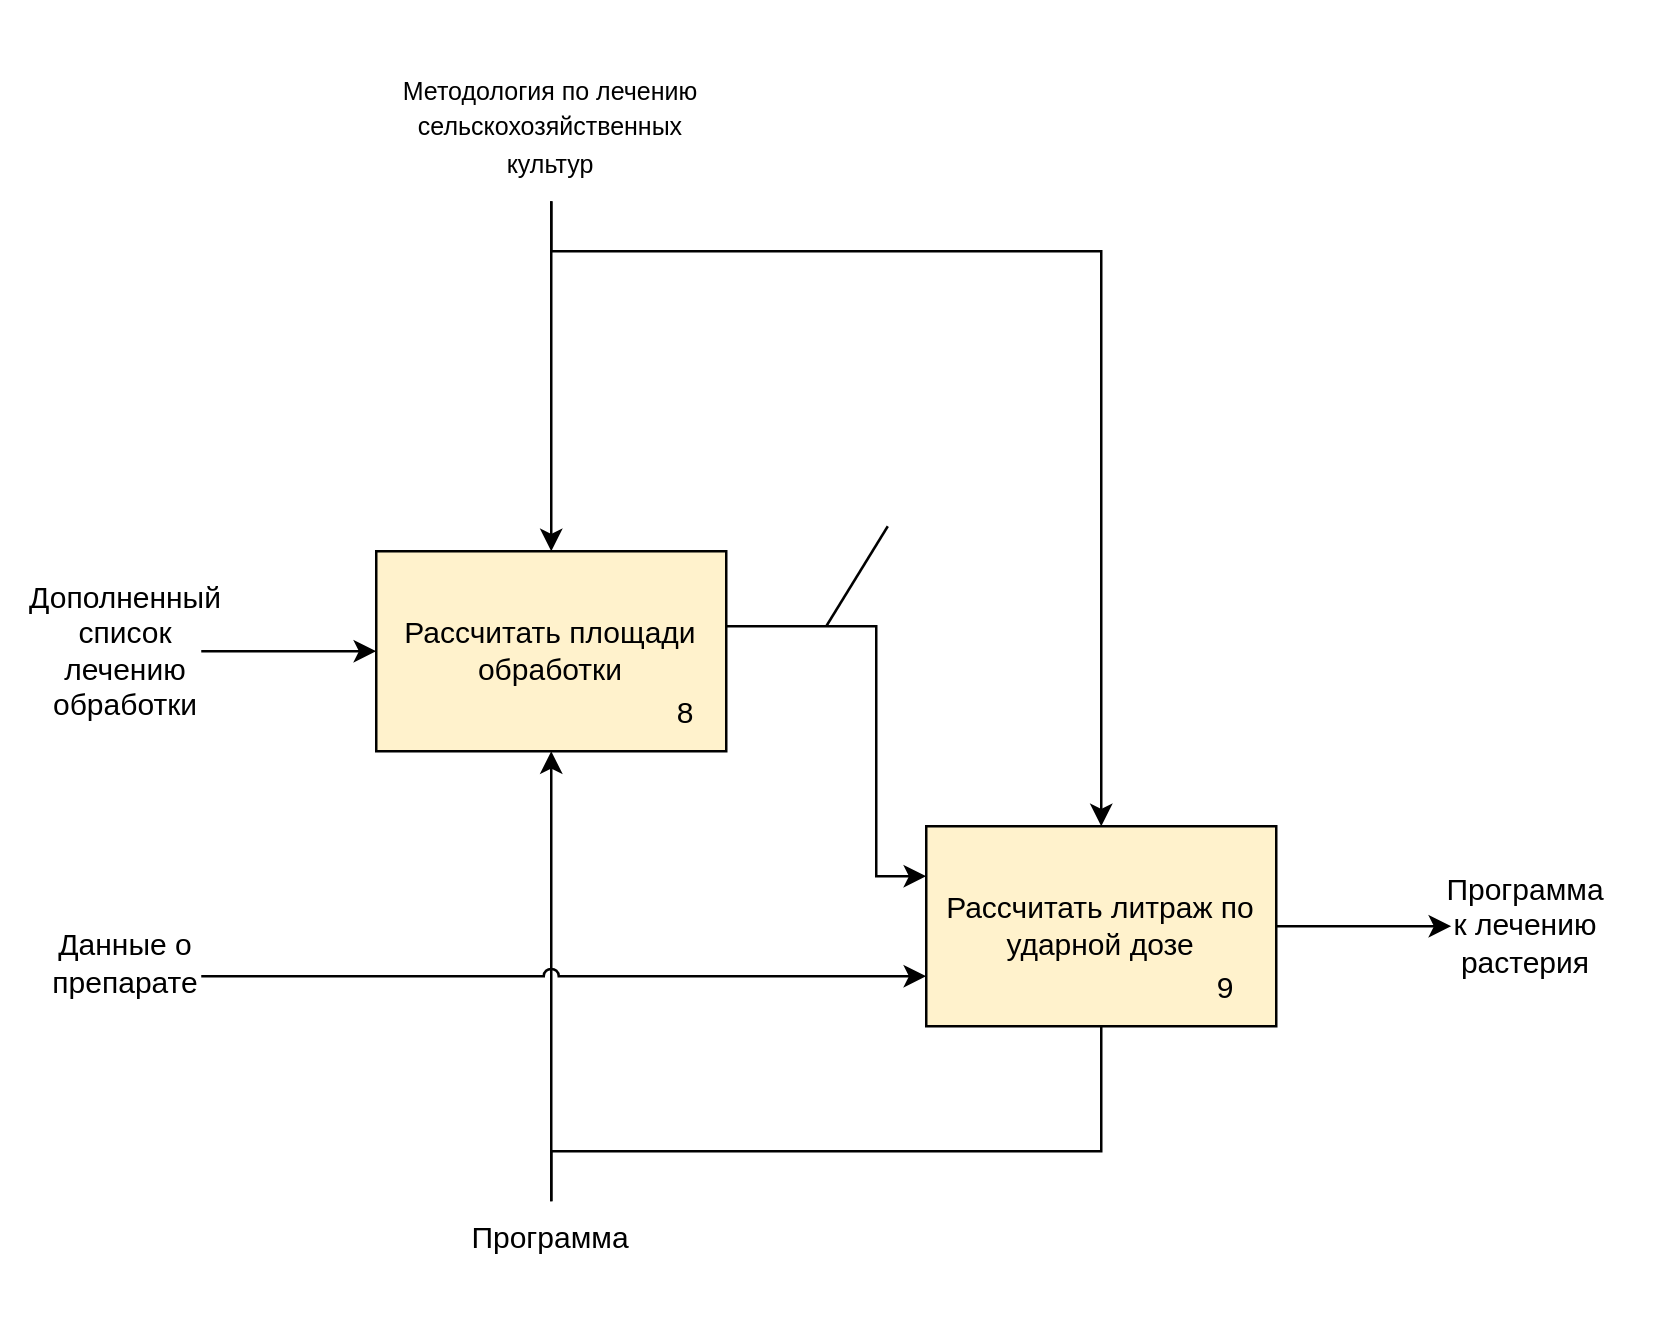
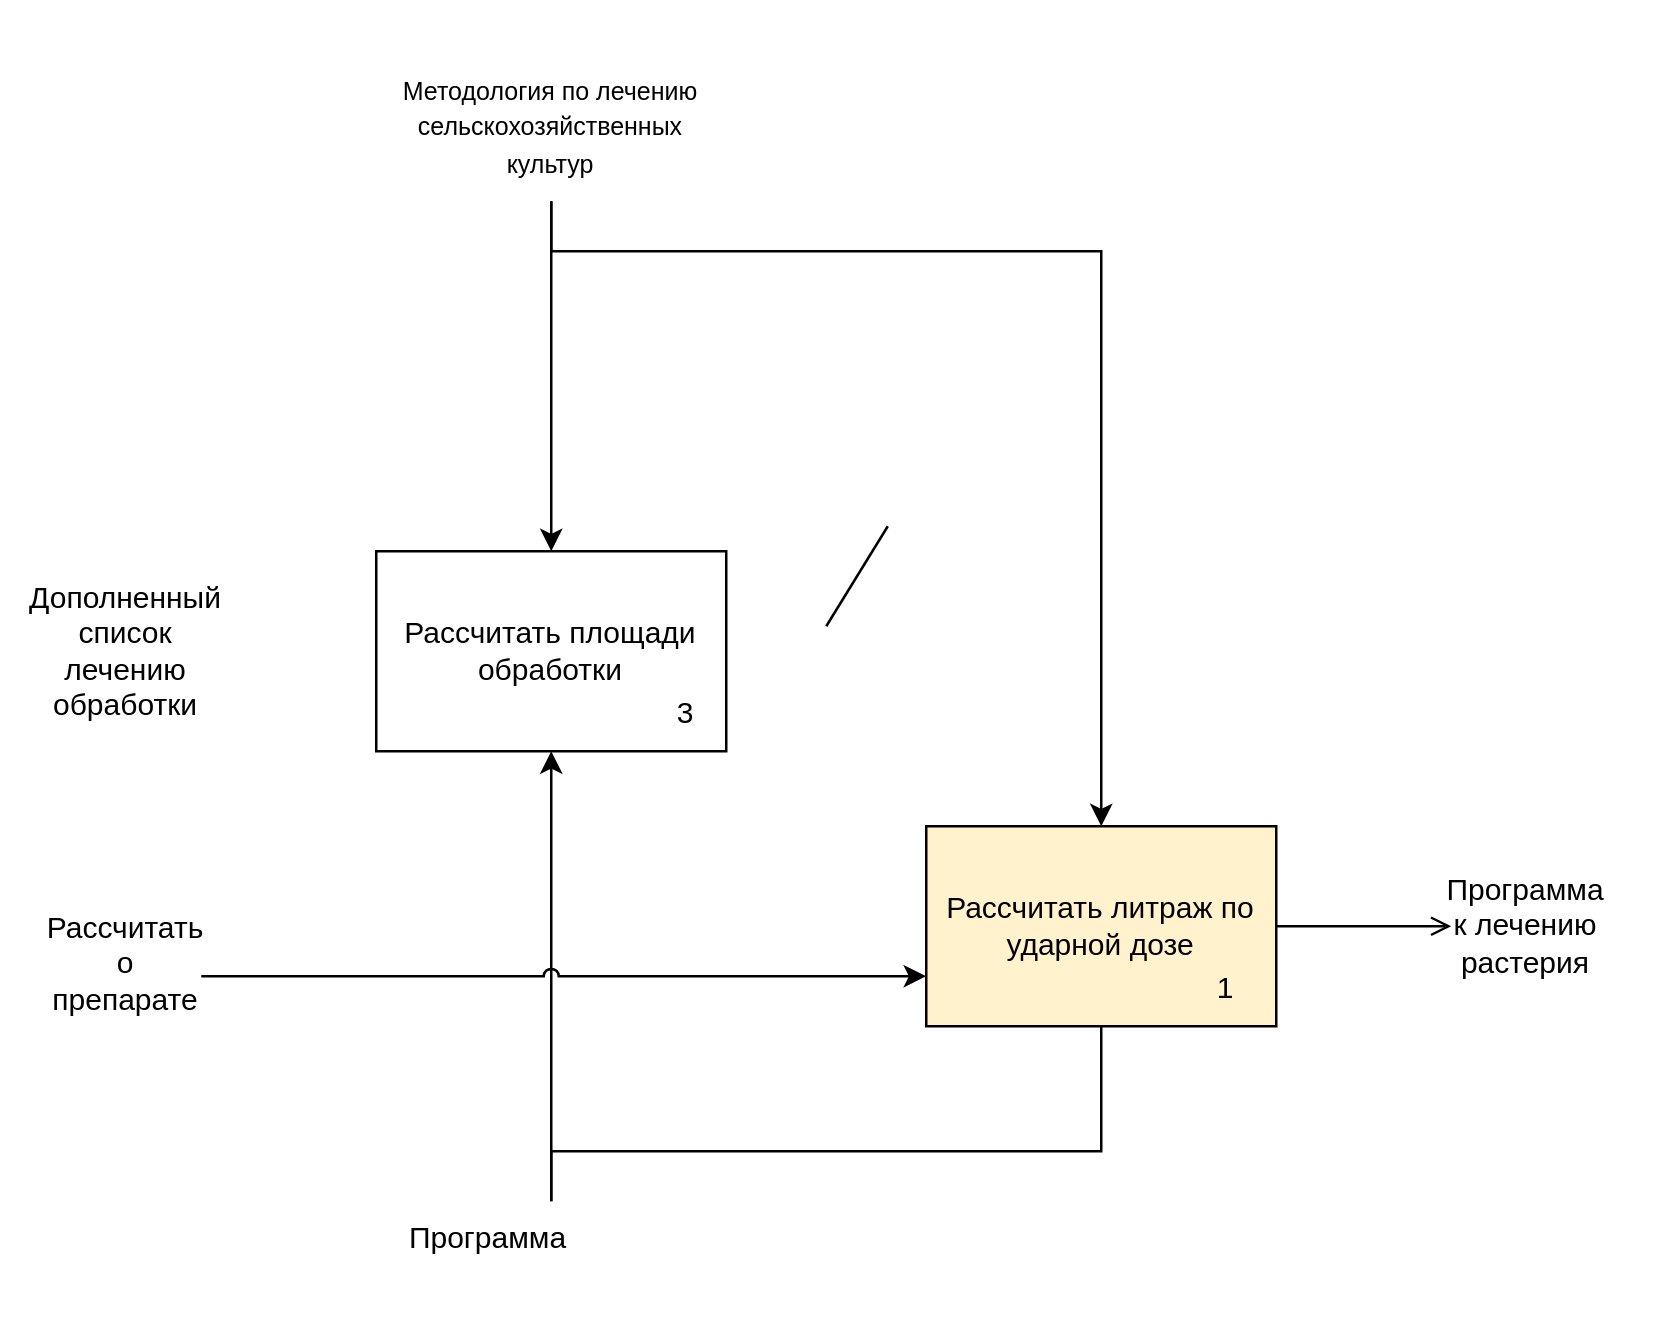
- <mxCell id="10" style="edgeStyle=orthogonalEdgeStyle;rounded=0;orthogonalLoop=1;jettySize=auto;html=1;" edge="1" parent="1" source="13" target="11"><mxGeometry relative="1" as="geometry"><mxPoint x="450" y="240" as="sourcePoint" /><Array as="points"><mxPoint x="100" y="260" /><mxPoint x="100" y="260" /></Array><mxPoint x="100" y="260" as="targetPoint" /></mxGeometry></mxCell>
- <mxCell id="11" value="Рассчитать площади обработки" style="rounded=0;whiteSpace=wrap;html=1;fillColor=#fff2cc;" vertex="1" parent="1"><mxGeometry x="150" y="220" width="140" height="80" as="geometry" /></mxCell>
+ <mxCell id="11" value="Рассчитать площади обработки" style="rounded=0;whiteSpace=wrap;html=1;" vertex="1" parent="1"><mxGeometry x="150" y="220" width="140" height="80" as="geometry" /></mxCell>
- <mxCell id="16" style="edgeStyle=orthogonalEdgeStyle;rounded=0;orthogonalLoop=1;jettySize=auto;html=1;" edge="1" parent="1" source="11" target="14"><mxGeometry relative="1" as="geometry"><mxPoint x="350" y="210" as="sourcePoint" /><Array as="points"><mxPoint x="350" y="250" /><mxPoint x="350" y="350" /></Array></mxGeometry></mxCell>
- <mxCell id="12" value="8" style="text;html=1;align=center;verticalAlign=middle;whiteSpace=wrap;rounded=0;" vertex="1" parent="1"><mxGeometry x="244" y="270" width="60" height="30" as="geometry" /></mxCell>
+ <mxCell id="12" value="3" style="text;html=1;align=center;verticalAlign=middle;whiteSpace=wrap;rounded=0;" vertex="1" parent="1"><mxGeometry x="244" y="270" width="60" height="30" as="geometry" /></mxCell>
- <mxCell id="18" style="edgeStyle=orthogonalEdgeStyle;rounded=0;orthogonalLoop=1;jettySize=auto;html=1;" edge="1" parent="1" source="14" target="19"><mxGeometry relative="1" as="geometry"><mxPoint x="730" y="460" as="sourcePoint" /></mxGeometry></mxCell>
+ <mxCell id="18" style="edgeStyle=orthogonalEdgeStyle;rounded=0;orthogonalLoop=1;jettySize=auto;html=1;endArrow=open;" edge="1" parent="1" source="14" target="19"><mxGeometry relative="1" as="geometry"><mxPoint x="730" y="460" as="sourcePoint" /></mxGeometry></mxCell>
- <mxCell id="9" value="Данные о препарате" style="text;html=1;align=center;verticalAlign=middle;whiteSpace=wrap;rounded=0;" vertex="1" parent="1"><mxGeometry x="20" y="360" width="60" height="50" as="geometry" /></mxCell>
+ <mxCell id="9" value="Рассчитать о препарате" style="text;html=1;align=center;verticalAlign=middle;whiteSpace=wrap;rounded=0;" vertex="1" parent="1"><mxGeometry x="20" y="360" width="60" height="50" as="geometry" /></mxCell>
- <mxCell id="15" value="9" style="text;html=1;align=center;verticalAlign=middle;whiteSpace=wrap;rounded=0;" vertex="1" parent="1"><mxGeometry x="460" y="380" width="60" height="30" as="geometry" /></mxCell>
+ <mxCell id="15" value="1" style="text;html=1;align=center;verticalAlign=middle;whiteSpace=wrap;rounded=0;" vertex="1" parent="1"><mxGeometry x="460" y="380" width="60" height="30" as="geometry" /></mxCell>
- <mxCell id="7" value="Программа" style="text;html=1;align=center;verticalAlign=middle;whiteSpace=wrap;rounded=0;" vertex="1" parent="1"><mxGeometry x="190" y="480" width="60" height="30" as="geometry" /></mxCell>
+ <mxCell id="7" value="Программа" style="text;html=1;align=center;verticalAlign=middle;whiteSpace=wrap;rounded=0;" vertex="1" parent="1"><mxGeometry x="165" y="480" width="60" height="30" as="geometry" /></mxCell>
